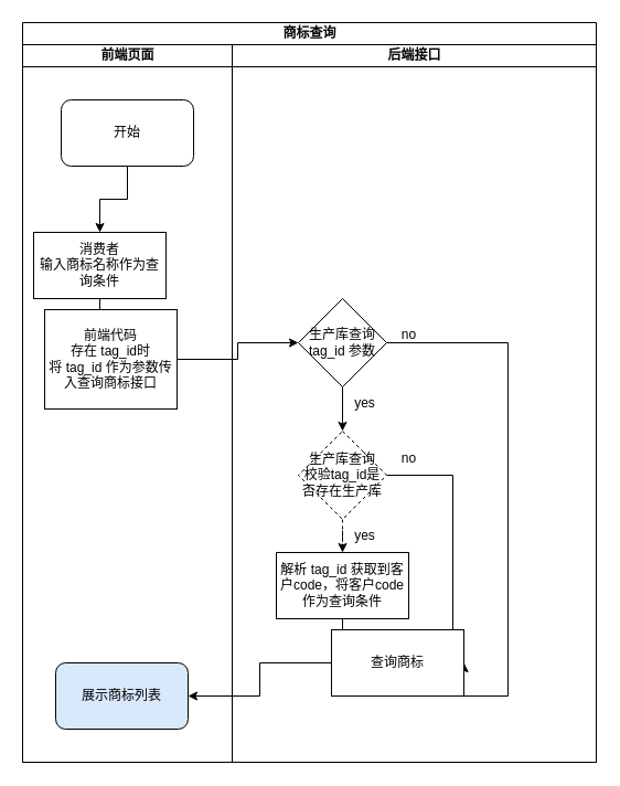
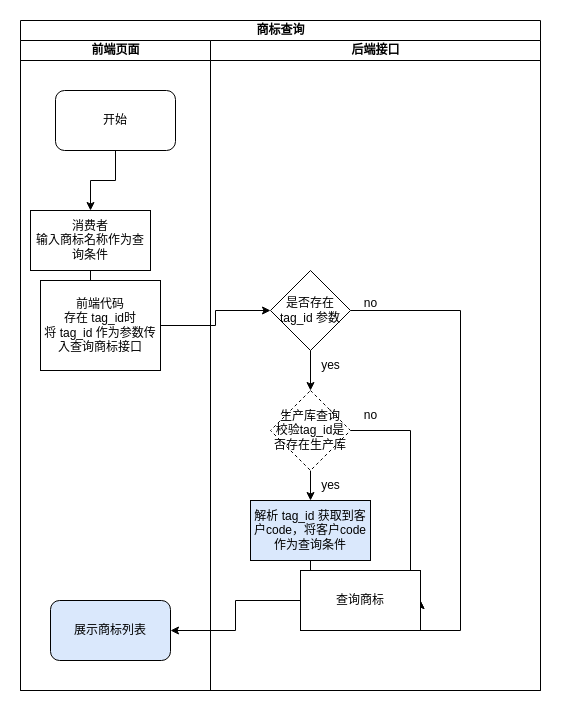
- <mxCell id="17" value="生产库查询 tag_id 参数" style="rhombus;whiteSpace=wrap;html=1;rounded=0;" vertex="1" parent="11"><mxGeometry x="60" y="230" width="80" height="80" as="geometry" /></mxCell>
+ <mxCell id="17" value="是否存在 tag_id 参数" style="rhombus;whiteSpace=wrap;html=1;rounded=0;" vertex="1" parent="11"><mxGeometry x="60" y="230" width="80" height="80" as="geometry" /></mxCell>
- <mxCell id="13" value="" style="edgeStyle=orthogonalEdgeStyle;rounded=0;orthogonalLoop=1;jettySize=auto;html=1;dashed=1;" edge="1" parent="11" source="14" target="21"><mxGeometry relative="1" as="geometry" /></mxCell>
+ <mxCell id="13" value="" style="edgeStyle=orthogonalEdgeStyle;rounded=0;orthogonalLoop=1;jettySize=auto;html=1;" edge="1" parent="11" source="14" target="21"><mxGeometry relative="1" as="geometry" /></mxCell>
- <mxCell id="21" value="解析 tag_id 获取到客户code，将客户code作为查询条件" style="whiteSpace=wrap;html=1;rounded=0;" vertex="1" parent="11"><mxGeometry x="40" y="460" width="120" height="60" as="geometry" /></mxCell>
+ <mxCell id="21" value="解析 tag_id 获取到客户code，将客户code作为查询条件" style="whiteSpace=wrap;html=1;rounded=0;fillColor=#dae8fc;" vertex="1" parent="11"><mxGeometry x="40" y="460" width="120" height="60" as="geometry" /></mxCell>
